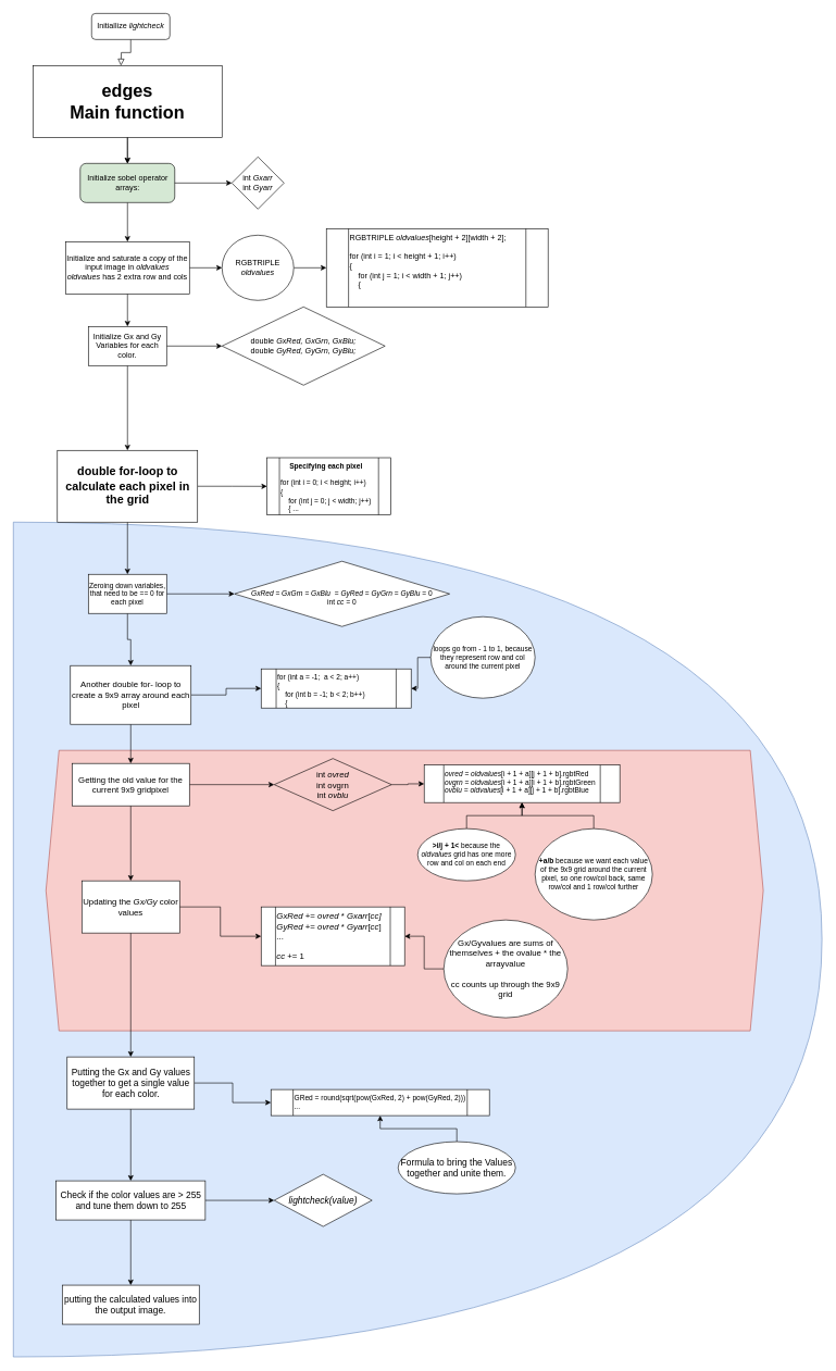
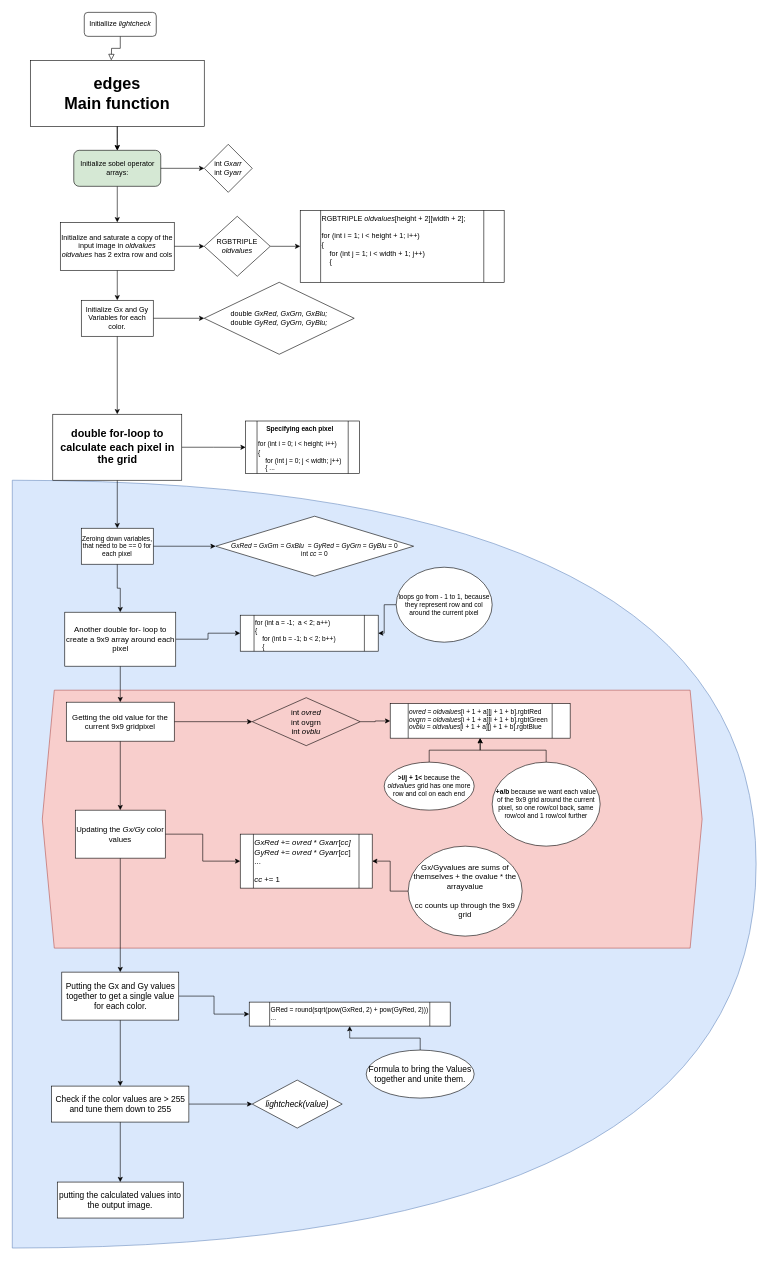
- <mxCell id="10" value="int &lt;i&gt;Gxarr&lt;/i&gt;&lt;br&gt;int &lt;i&gt;Gyarr&lt;/i&gt;" style="rhombus;whiteSpace=wrap;html=1;fontSize=12;" vertex="1" parent="1"><mxGeometry x="355" y="240" width="80" height="80" as="geometry" /></mxCell>
+ <mxCell id="10" value="int &lt;i&gt;Gxarr&lt;/i&gt;&lt;br&gt;int &lt;i&gt;Gyarr&lt;/i&gt;" style="rhombus;whiteSpace=wrap;html=1;fontSize=12;" vertex="1" parent="1"><mxGeometry x="340" y="240" width="80" height="80" as="geometry" /></mxCell>
- <mxCell id="17" value="RGBTRIPLE &lt;i&gt;oldvalues&lt;/i&gt;" style="ellipse;whiteSpace=wrap;html=1;fontSize=12;" vertex="1" parent="1"><mxGeometry x="340" y="360" width="110" height="100" as="geometry" /></mxCell>
+ <mxCell id="17" value="RGBTRIPLE &lt;i&gt;oldvalues&lt;/i&gt;" style="rhombus;whiteSpace=wrap;html=1;fontSize=12;" vertex="1" parent="1"><mxGeometry x="340" y="360" width="110" height="100" as="geometry" /></mxCell>
